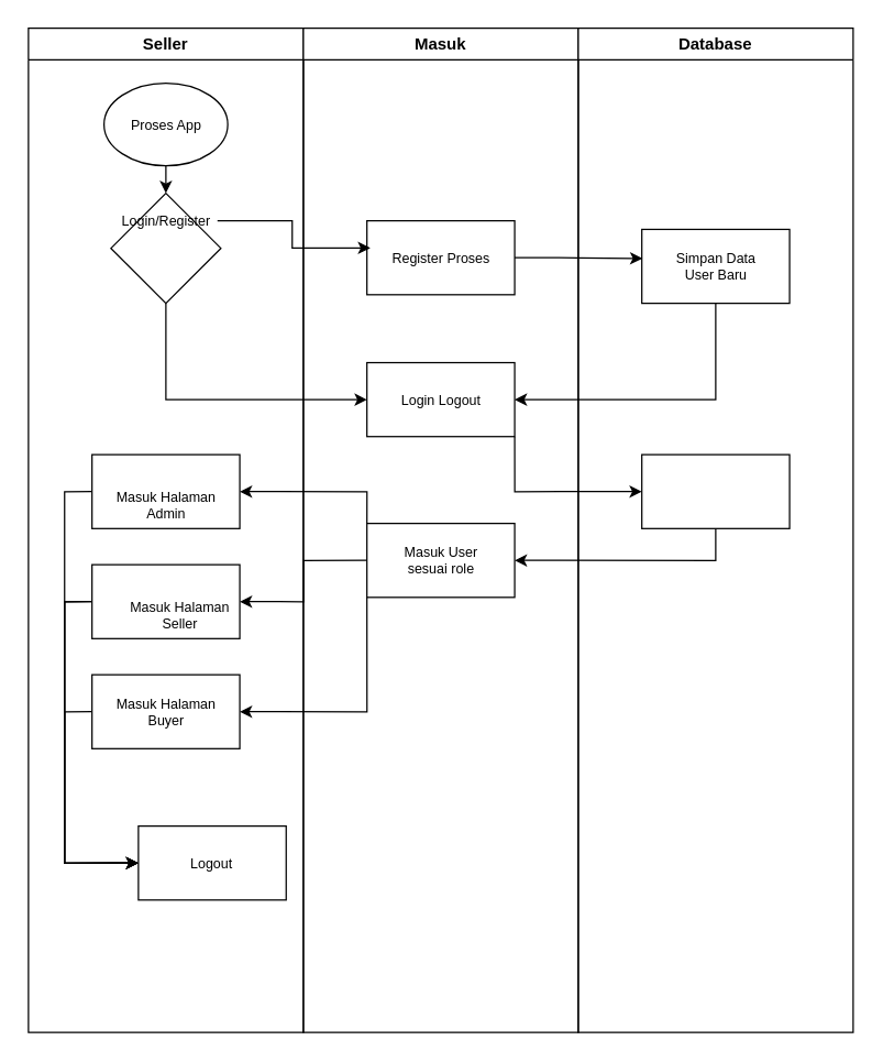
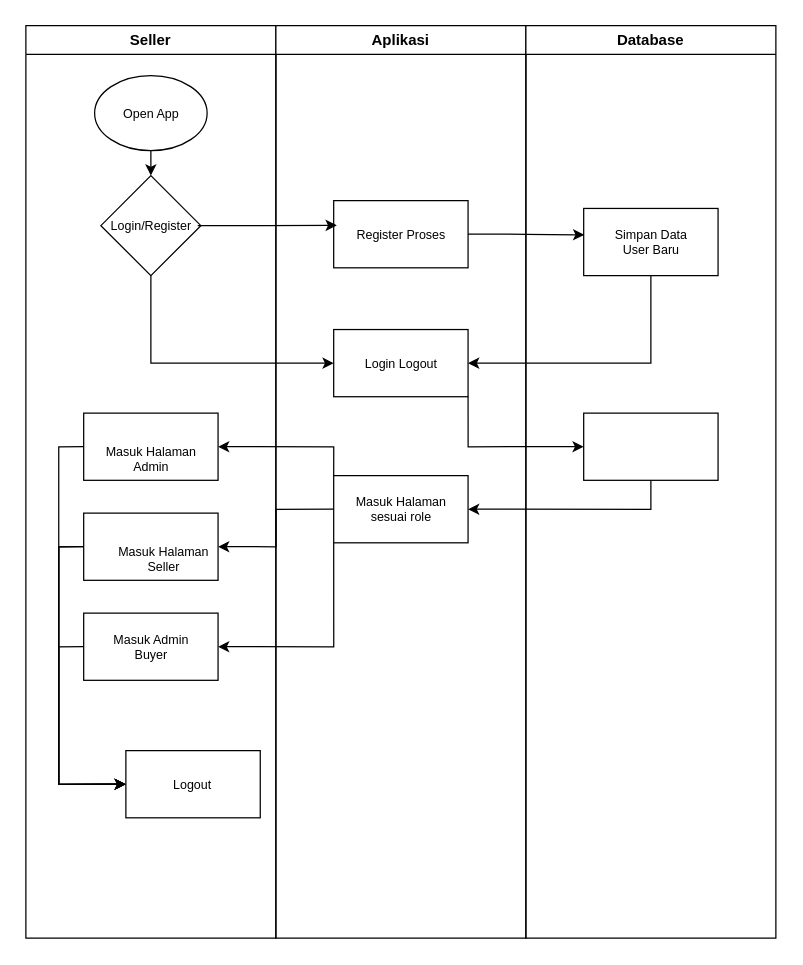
- <mxCell id="20" value="Masuk" style="swimlane;whiteSpace=wrap;html=1;startSize=23;" vertex="1" parent="1"><mxGeometry x="220" y="20" width="200" height="730" as="geometry" /></mxCell>
+ <mxCell id="20" value="Aplikasi" style="swimlane;whiteSpace=wrap;html=1;startSize=23;" vertex="1" parent="1"><mxGeometry x="220" y="20" width="200" height="730" as="geometry" /></mxCell>
- <mxCell id="7" value="Proses App" style="text;html=1;align=center;verticalAlign=middle;whiteSpace=wrap;rounded=0;fontSize=10;" vertex="1" parent="2"><mxGeometry x="62.5" y="56.25" width="75" height="27.5" as="geometry" /></mxCell>
+ <mxCell id="7" value="Open App" style="text;html=1;align=center;verticalAlign=middle;whiteSpace=wrap;rounded=0;fontSize=10;" vertex="1" parent="2"><mxGeometry x="62.5" y="56.25" width="75" height="27.5" as="geometry" /></mxCell>
- <mxCell id="6" value="Login/Register" style="text;html=1;align=center;verticalAlign=middle;whiteSpace=wrap;rounded=0;fontSize=10;" vertex="1" parent="2"><mxGeometry x="62.5" y="126.25" width="75" height="27.5" as="geometry" /></mxCell>
+ <mxCell id="6" value="Login/Register" style="text;html=1;align=center;verticalAlign=middle;whiteSpace=wrap;rounded=0;fontSize=10;" vertex="1" parent="2"><mxGeometry x="62.5" y="146.25" width="75" height="27.5" as="geometry" /></mxCell>
- <mxCell id="26" value="Masuk User sesuai role" style="text;html=1;align=center;verticalAlign=middle;whiteSpace=wrap;rounded=0;fontSize=10;" vertex="1" parent="20"><mxGeometry x="62.5" y="373.12" width="75" height="27.5" as="geometry" /></mxCell>
+ <mxCell id="26" value="Masuk Halaman sesuai role" style="text;html=1;align=center;verticalAlign=middle;whiteSpace=wrap;rounded=0;fontSize=10;" vertex="1" parent="20"><mxGeometry x="62.5" y="373.12" width="75" height="27.5" as="geometry" /></mxCell>
- <mxCell id="17" value="Masuk Halaman Buyer" style="text;html=1;align=center;verticalAlign=middle;whiteSpace=wrap;rounded=0;fontSize=10;" vertex="1" parent="2"><mxGeometry x="62.5" y="483.12" width="75" height="27.5" as="geometry" /></mxCell>
+ <mxCell id="17" value="Masuk Admin Buyer" style="text;html=1;align=center;verticalAlign=middle;whiteSpace=wrap;rounded=0;fontSize=10;" vertex="1" parent="2"><mxGeometry x="62.5" y="483.12" width="75" height="27.5" as="geometry" /></mxCell>
